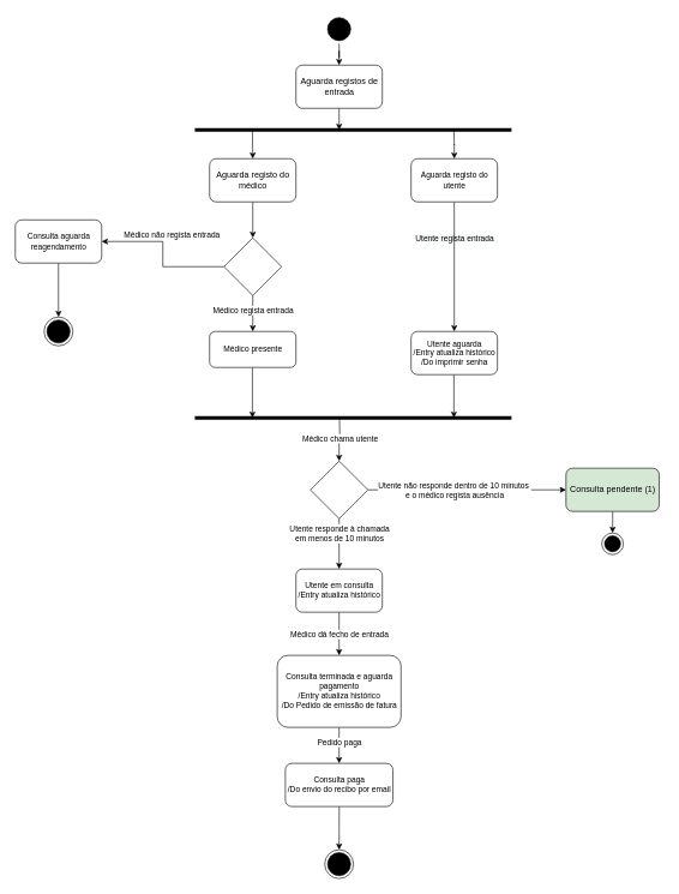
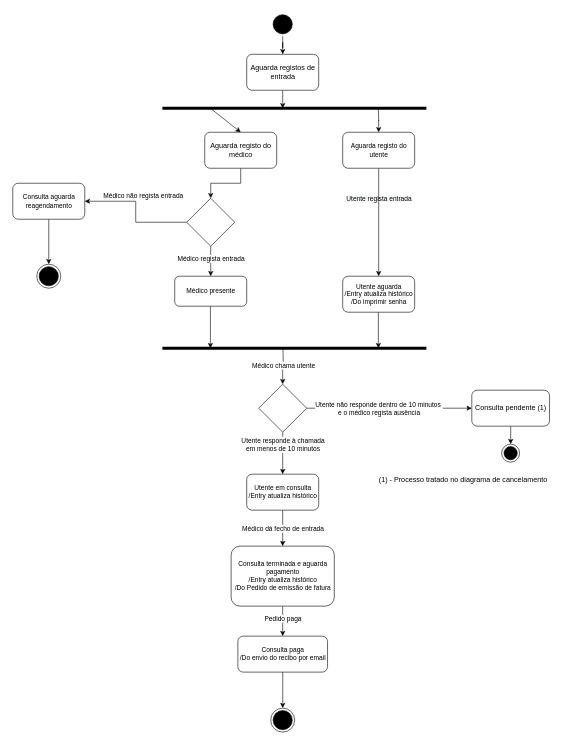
- <mxCell id="44" value="Aguarda registo do médico" style="rounded=1;whiteSpace=wrap;html=1;" parent="1" vertex="1"><mxGeometry x="290.5" y="220" width="120" height="60" as="geometry" /></mxCell>
+ <mxCell id="44" value="Aguarda registo do médico" style="rounded=1;whiteSpace=wrap;html=1;" parent="1" vertex="1"><mxGeometry x="340.5" y="220" width="120" height="60" as="geometry" /></mxCell>
- <mxCell id="23" value="Consulta pendente (1)" style="rounded=1;whiteSpace=wrap;html=1;fillColor=#d5e8d4;" parent="1" vertex="1"><mxGeometry x="785.75" y="650" width="129.5" height="60" as="geometry" /></mxCell>
+ <mxCell id="23" value="Consulta pendente (1)" style="rounded=1;whiteSpace=wrap;html=1;" parent="1" vertex="1"><mxGeometry x="785.75" y="650" width="129.5" height="60" as="geometry" /></mxCell>
+ <mxCell id="26" value="(1) - Processo tratado no diagrama de cancelamento" style="text;html=1;align=center;verticalAlign=middle;resizable=0;points=[];autosize=1;" parent="1" vertex="1"><mxGeometry x="620.5" y="790" width="300" height="20" as="geometry" /></mxCell>
